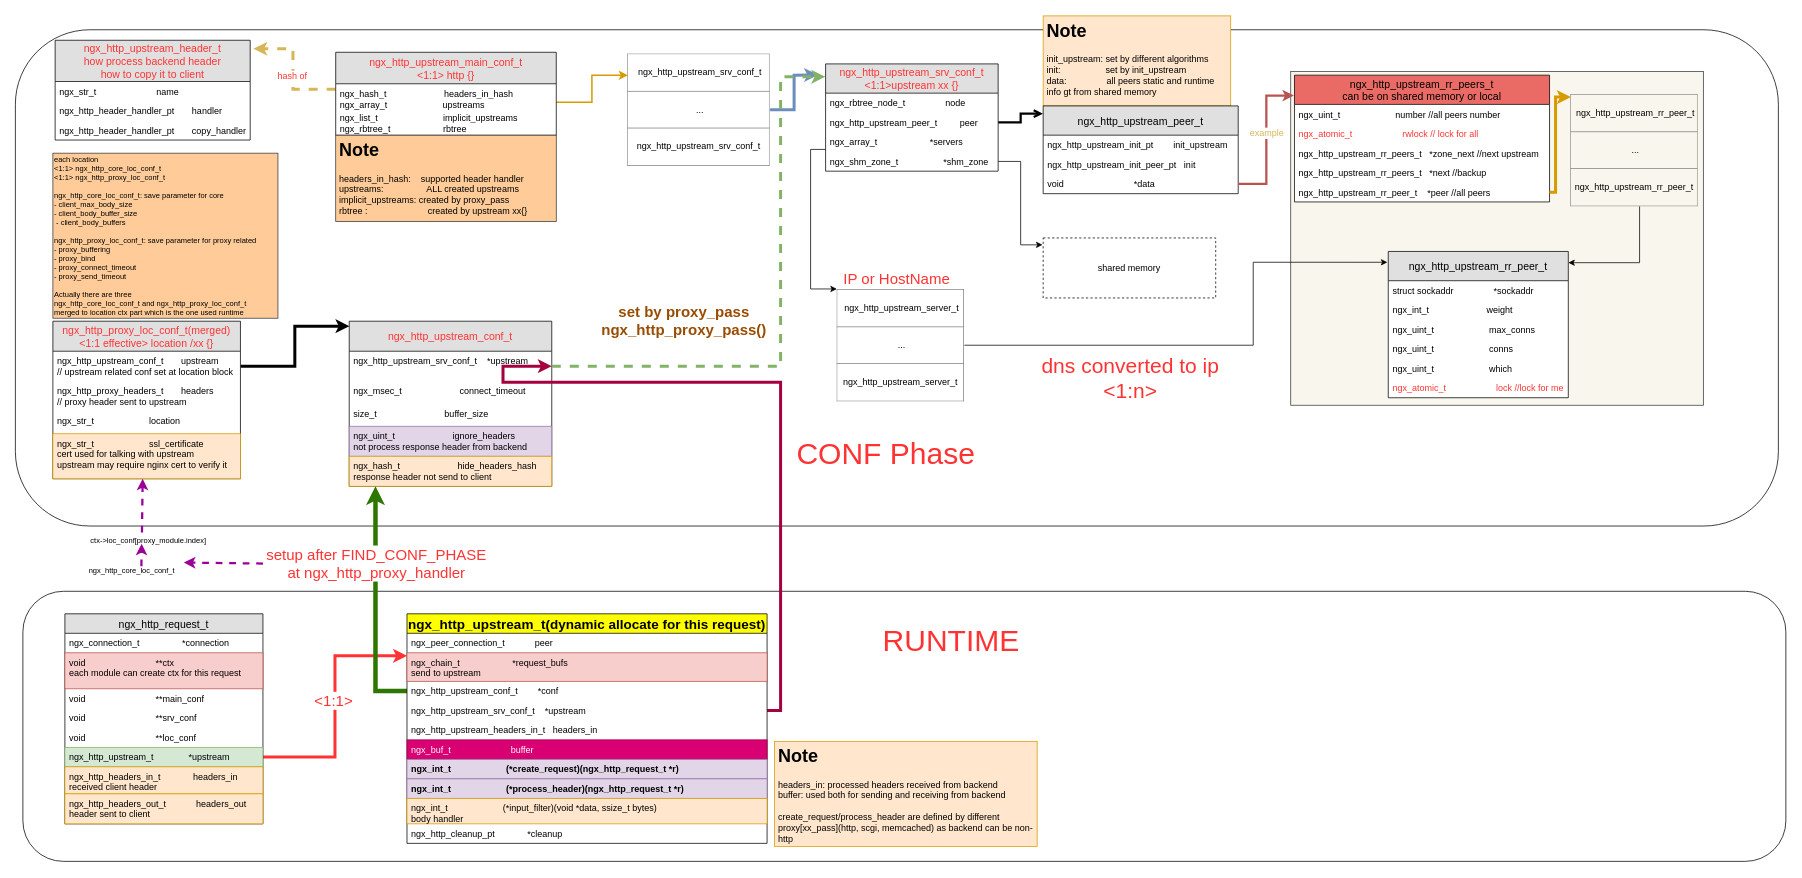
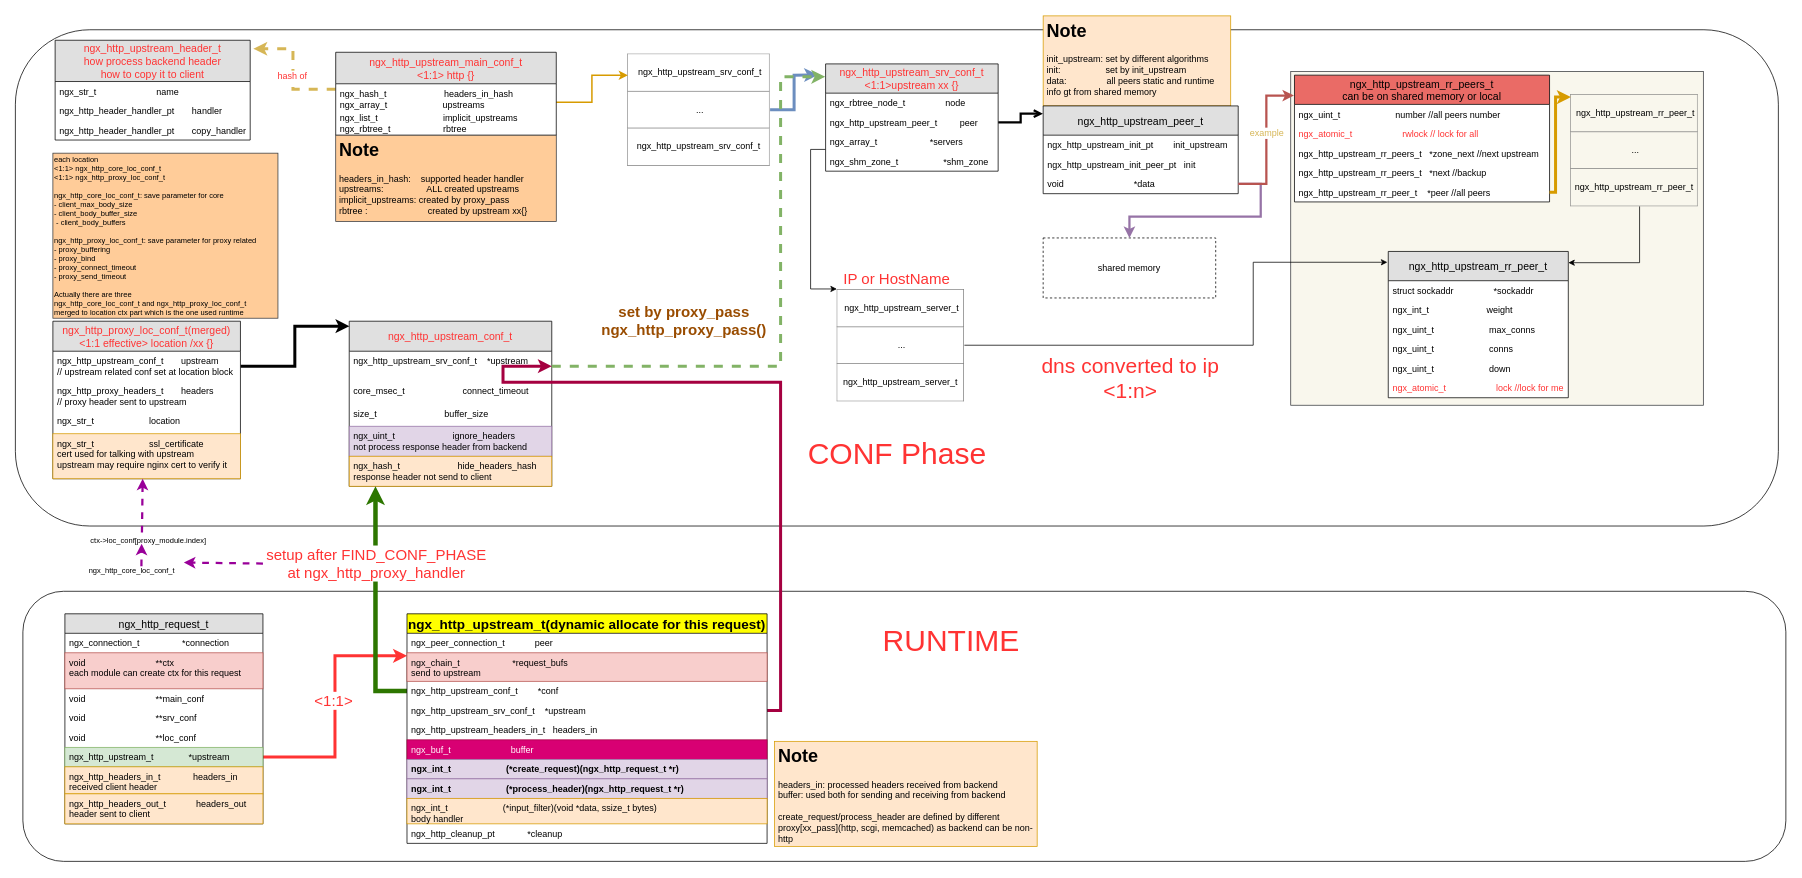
- <mxCell id="40" style="edgeStyle=orthogonalEdgeStyle;rounded=0;orthogonalLoop=1;jettySize=auto;html=1;exitX=1;exitY=0.5;exitDx=0;exitDy=0;entryX=-0.004;entryY=0.115;entryDx=0;entryDy=0;entryPerimeter=0;" parent="1" source="75" target="39" edge="1"><mxGeometry relative="1" as="geometry"><mxPoint x="1350" y="364.5" as="sourcePoint" /></mxGeometry></mxCell>
+ <mxCell id="42" style="edgeStyle=orthogonalEdgeStyle;rounded=0;orthogonalLoop=1;jettySize=auto;html=1;exitX=1;exitY=0.5;exitDx=0;exitDy=0;fillColor=#e1d5e7;strokeColor=#9673a6;strokeWidth=3;" parent="1" source="8" target="39" edge="1"><mxGeometry relative="1" as="geometry"><Array as="points"><mxPoint x="1680" y="245" /><mxPoint x="1680" y="288" /><mxPoint x="1505" y="288" /></Array></mxGeometry></mxCell>
- <mxCell id="28" value="ngx_uint_t                      which" style="text;strokeColor=none;fillColor=none;spacingLeft=4;spacingRight=4;overflow=hidden;rotatable=0;points=[[0,0.5],[1,0.5]];portConstraint=eastwest;fontSize=12;" parent="23" vertex="1"><mxGeometry y="143" width="240" height="26" as="geometry" /></mxCell>
+ <mxCell id="28" value="ngx_uint_t                      down" style="text;strokeColor=none;fillColor=none;spacingLeft=4;spacingRight=4;overflow=hidden;rotatable=0;points=[[0,0.5],[1,0.5]];portConstraint=eastwest;fontSize=12;" parent="23" vertex="1"><mxGeometry y="143" width="240" height="26" as="geometry" /></mxCell>
- <mxCell id="11" value="ngx_msec_t                       connect_timeout" style="text;strokeColor=none;fillColor=none;spacingLeft=4;spacingRight=4;overflow=hidden;rotatable=0;points=[[0,0.5],[1,0.5]];portConstraint=eastwest;fontSize=12;" parent="9" vertex="1"><mxGeometry y="80" width="270" height="30" as="geometry" /></mxCell>
+ <mxCell id="11" value="core_msec_t                       connect_timeout" style="text;strokeColor=none;fillColor=none;spacingLeft=4;spacingRight=4;overflow=hidden;rotatable=0;points=[[0,0.5],[1,0.5]];portConstraint=eastwest;fontSize=12;" parent="9" vertex="1"><mxGeometry y="80" width="270" height="30" as="geometry" /></mxCell>
- <mxCell id="69" value="&lt;font style=&quot;font-size: 40px&quot;&gt;CONF Phase&lt;/font&gt;" style="text;html=1;align=center;verticalAlign=middle;resizable=0;points=[];autosize=1;fontSize=20;fontColor=#FF3333;" parent="1" vertex="1"><mxGeometry x="1055" y="582.5" width="250" height="40" as="geometry" /></mxCell>
+ <mxCell id="69" value="&lt;font style=&quot;font-size: 40px&quot;&gt;CONF Phase&lt;/font&gt;" style="text;html=1;align=center;verticalAlign=middle;resizable=0;points=[];autosize=1;fontSize=20;fontColor=#FF3333;" parent="1" vertex="1"><mxGeometry x="1070" y="582.5" width="250" height="40" as="geometry" /></mxCell>
